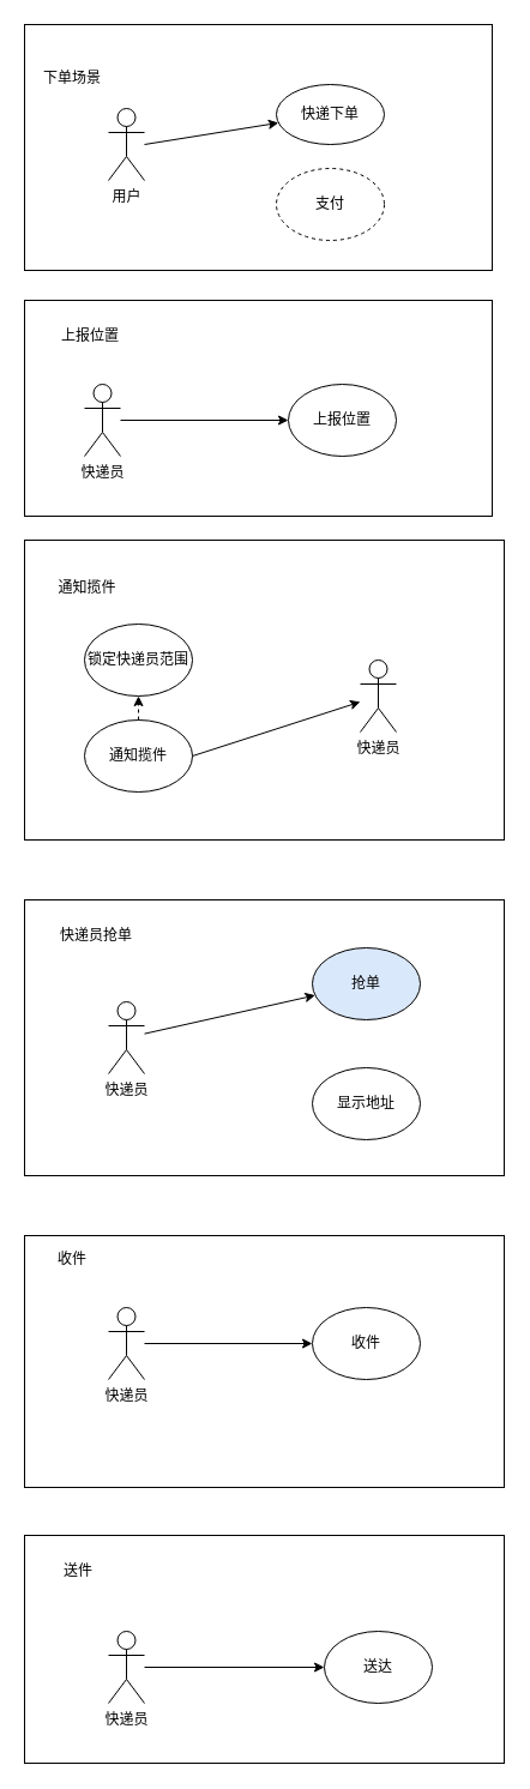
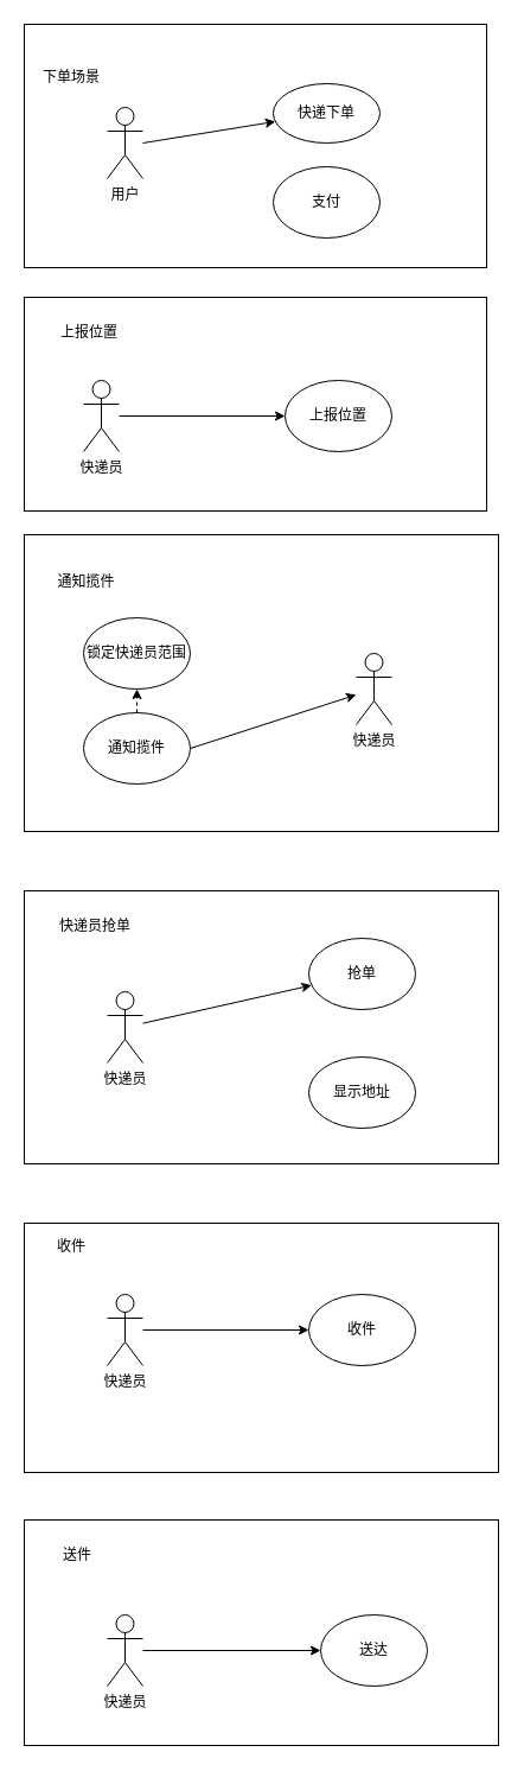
- <mxCell id="10" value="支付" style="ellipse;whiteSpace=wrap;html=1;dashed=1;" vertex="1" parent="1"><mxGeometry x="230" y="140" width="90" height="60" as="geometry" /></mxCell>
+ <mxCell id="10" value="支付" style="ellipse;whiteSpace=wrap;html=1;" vertex="1" parent="1"><mxGeometry x="230" y="140" width="90" height="60" as="geometry" /></mxCell>
- <mxCell id="25" value="抢单" style="ellipse;whiteSpace=wrap;html=1;fillColor=#dae8fc;" vertex="1" parent="1"><mxGeometry x="260" y="790" width="90" height="60" as="geometry" /></mxCell>
+ <mxCell id="25" value="抢单" style="ellipse;whiteSpace=wrap;html=1;" vertex="1" parent="1"><mxGeometry x="260" y="790" width="90" height="60" as="geometry" /></mxCell>
